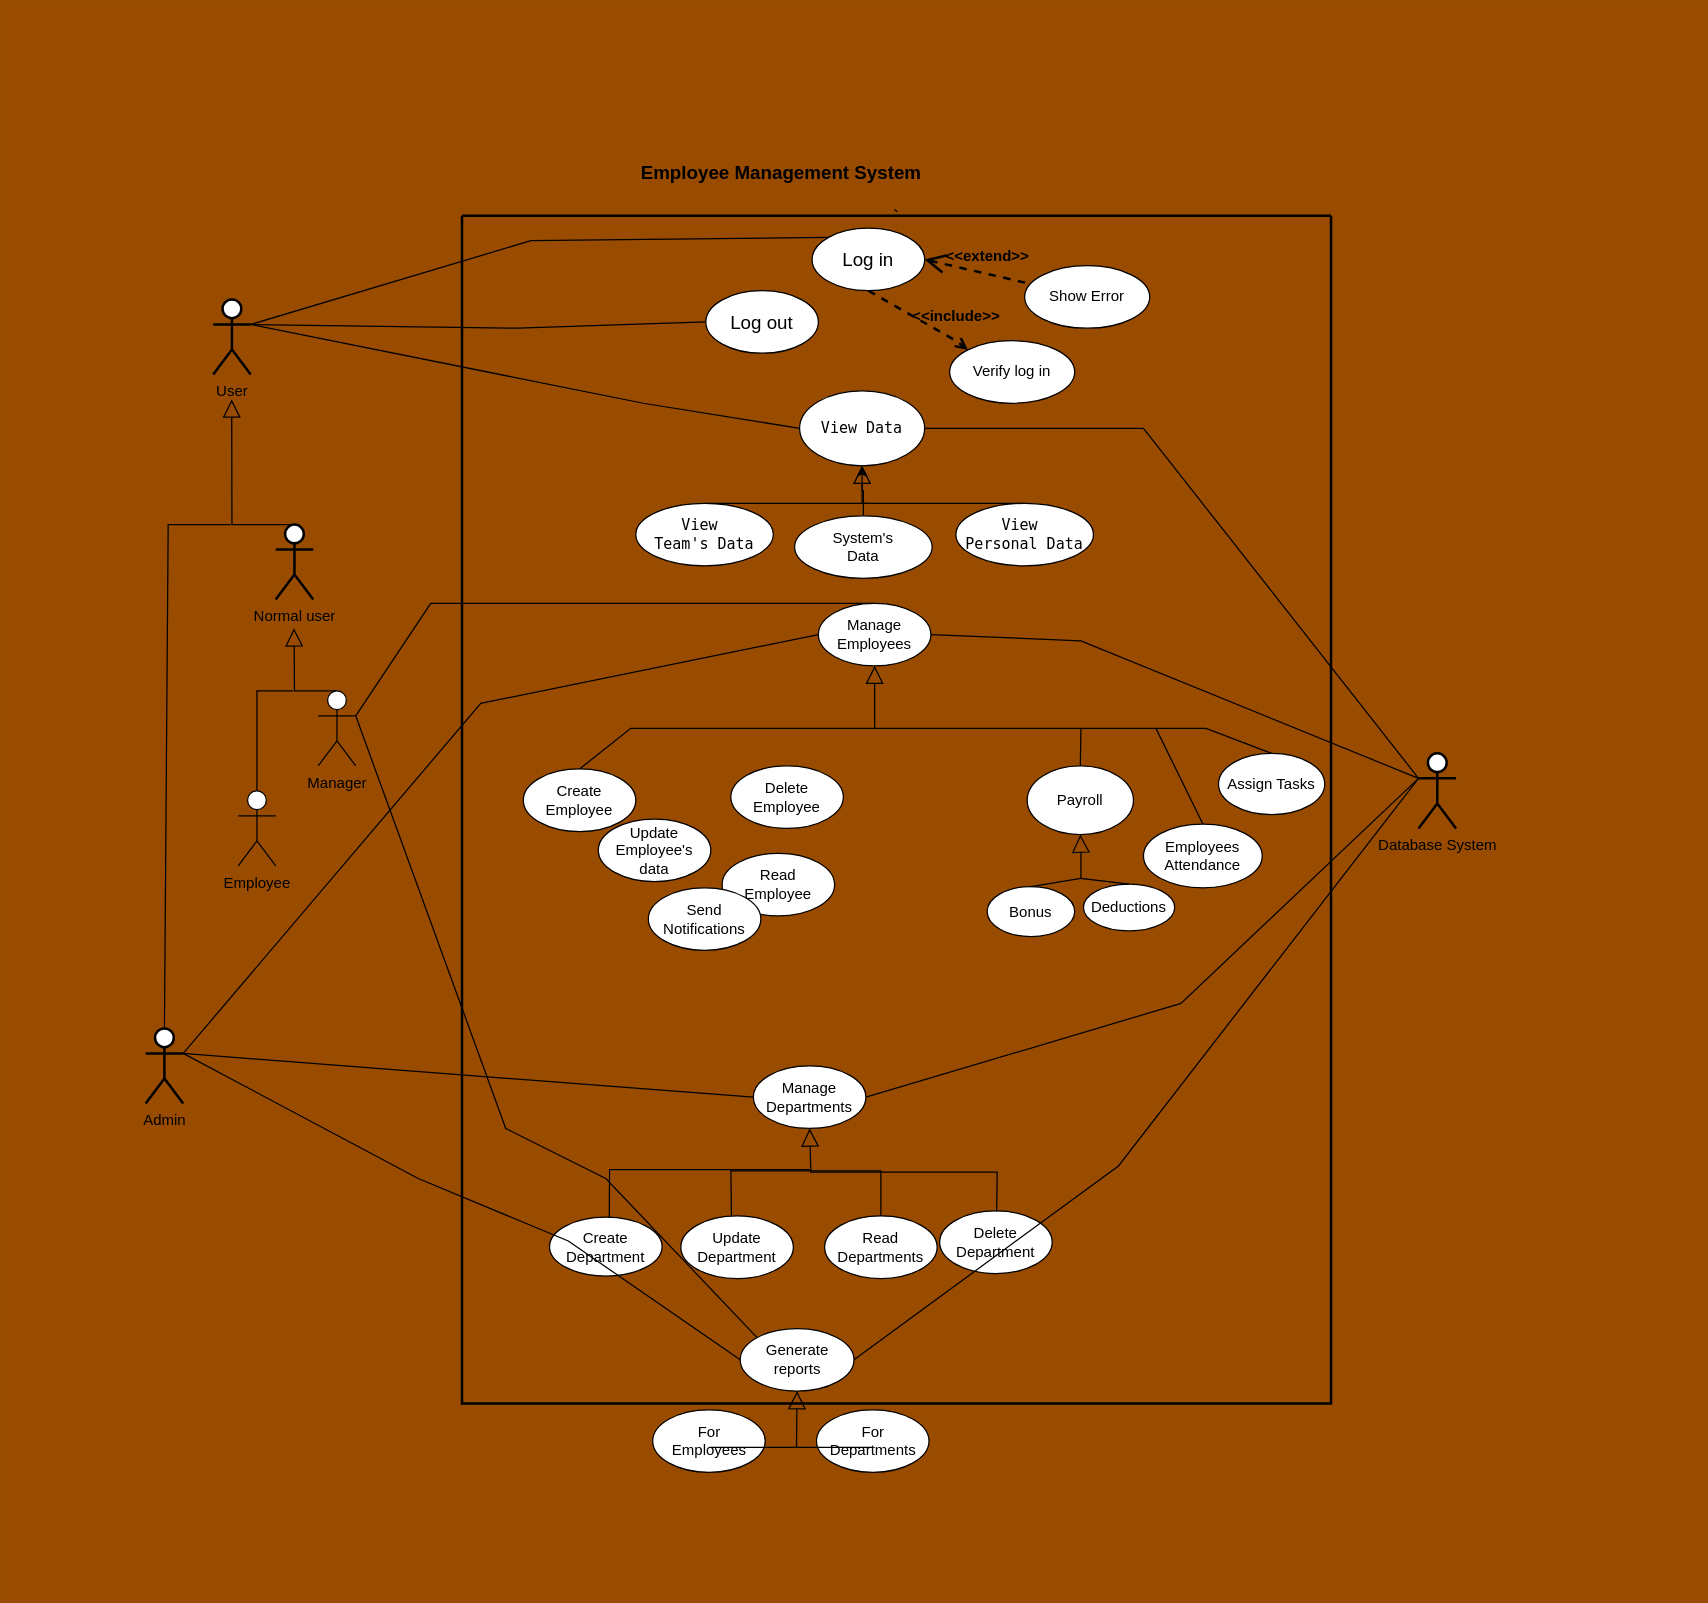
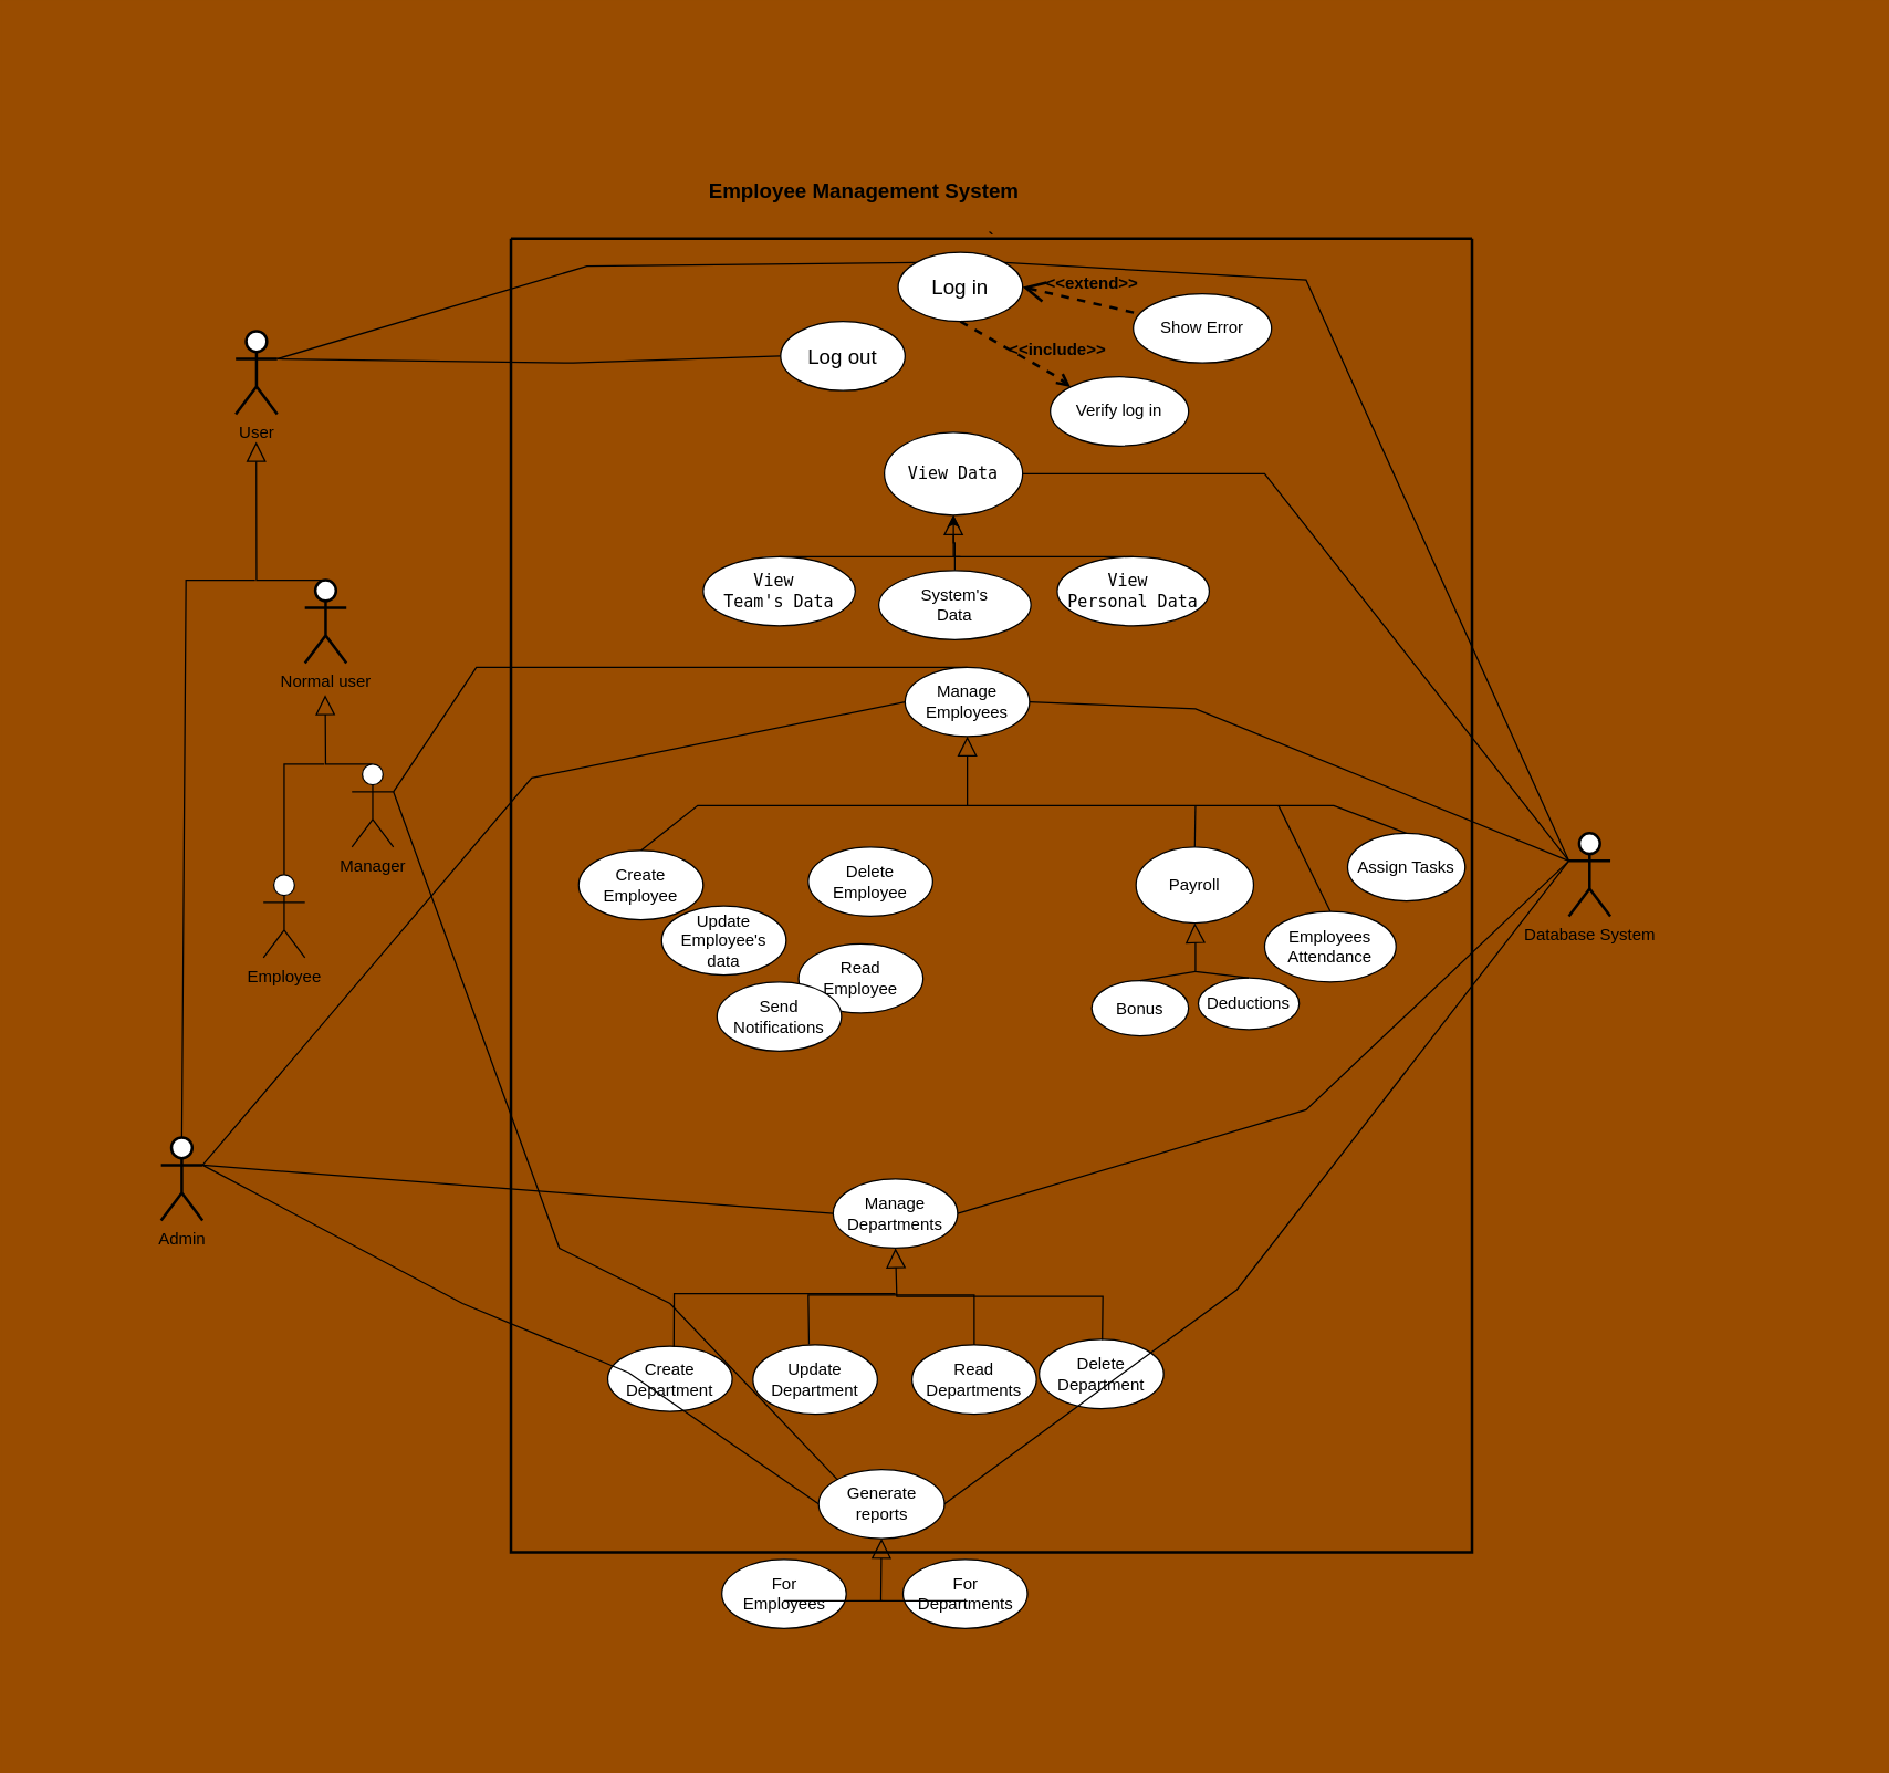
+ <mxCell id="63" value="" style="edgeStyle=none;html=1;endArrow=none;verticalAlign=bottom;rounded=0;strokeWidth=1;exitX=1;exitY=0;exitDx=0;exitDy=0;entryX=0;entryY=0.333;entryDx=0;entryDy=0;entryPerimeter=0;" parent="1" source="3" target="61" edge="1"><mxGeometry width="160" relative="1" as="geometry"><mxPoint x="764" y="442" as="sourcePoint" /><mxPoint x="1034" y="502" as="targetPoint" /><Array as="points"><mxPoint x="944" y="202" /></Array></mxGeometry></mxCell>
- <mxCell id="59" value="" style="edgeStyle=none;html=1;endArrow=none;verticalAlign=bottom;rounded=0;strokeWidth=1;exitX=1;exitY=0.333;exitDx=0;exitDy=0;exitPerimeter=0;entryX=0;entryY=0.5;entryDx=0;entryDy=0;" parent="1" source="46" target="13" edge="1"><mxGeometry width="160" relative="1" as="geometry"><mxPoint x="210" y="269" as="sourcePoint" /><mxPoint x="604" y="512" as="targetPoint" /><Array as="points"><mxPoint x="514" y="322" /></Array></mxGeometry></mxCell>
